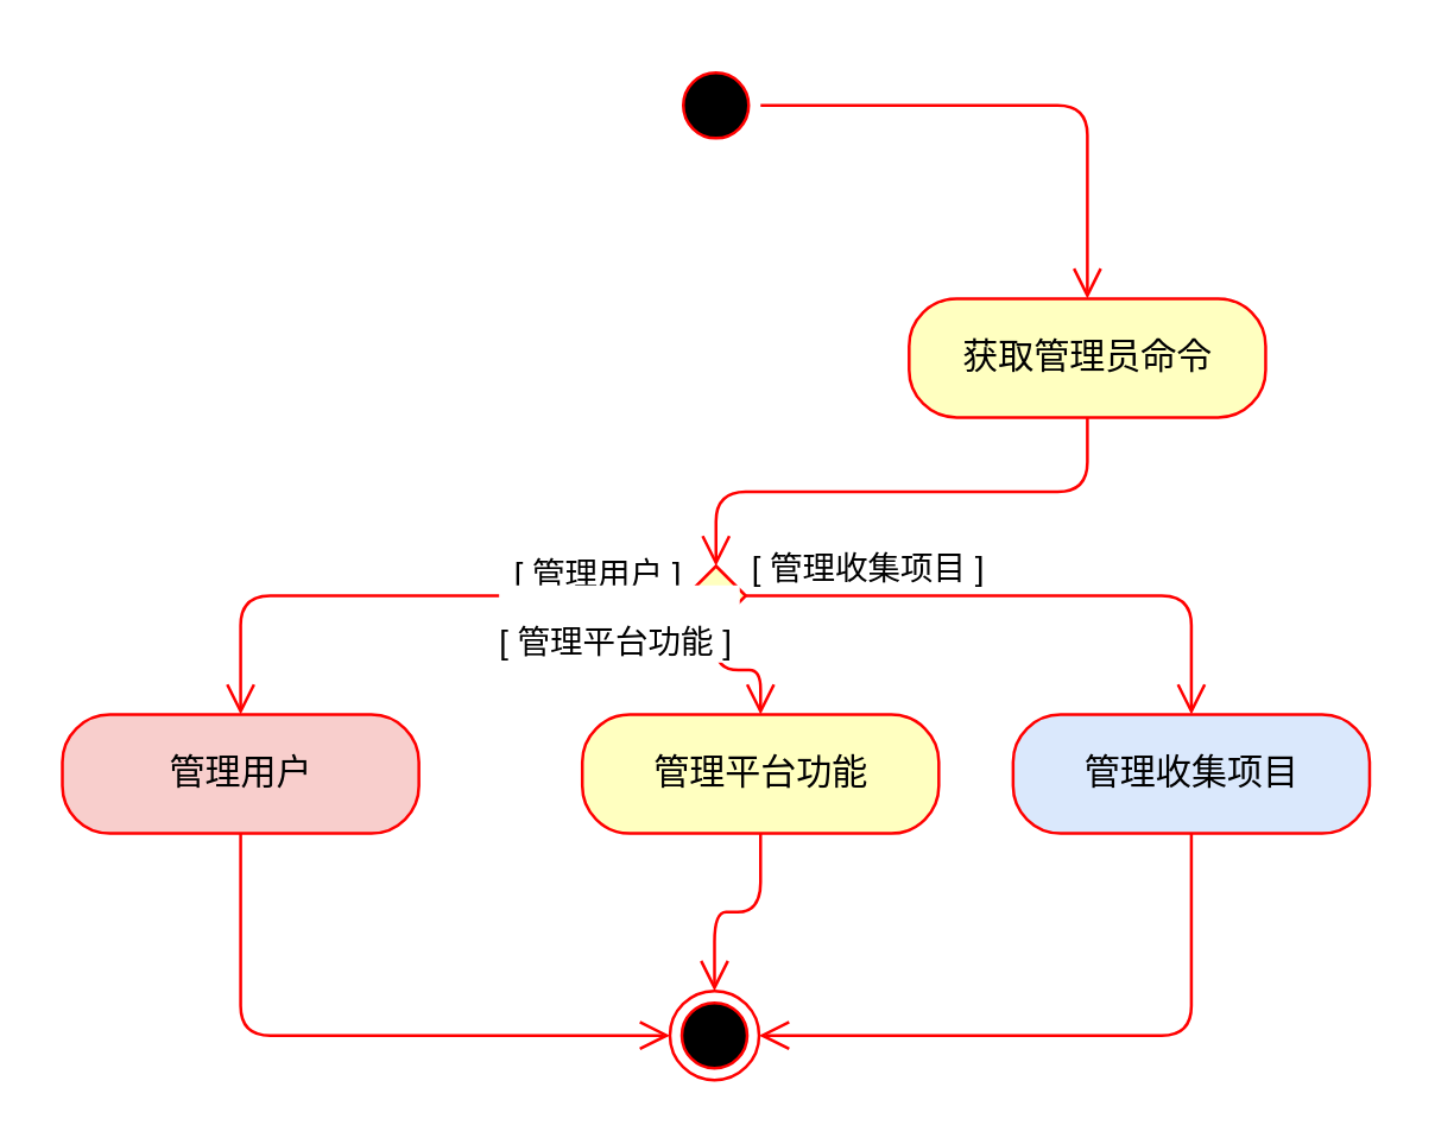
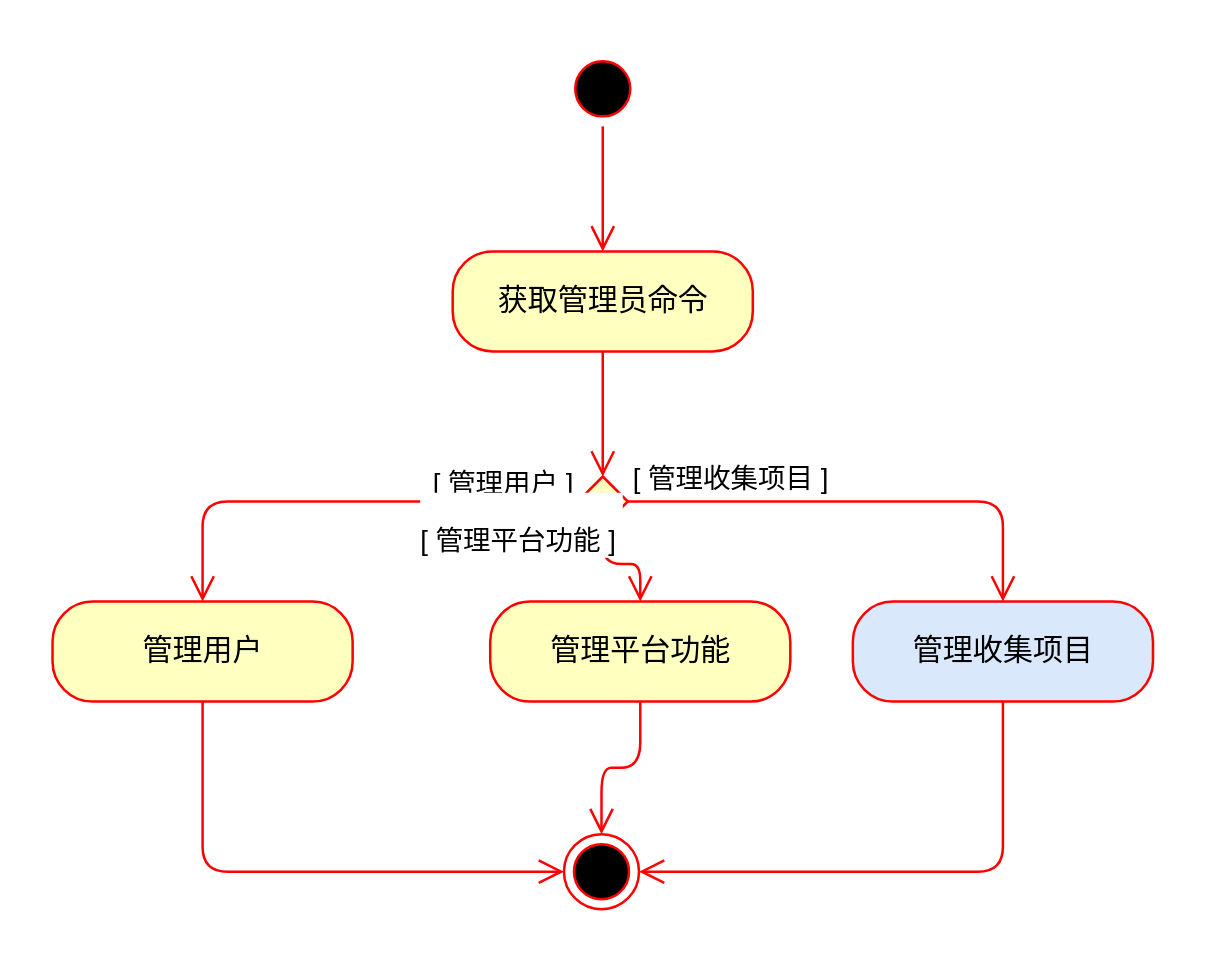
- <mxCell id="4" value="获取管理员命令" style="rounded=1;whiteSpace=wrap;html=1;arcSize=40;fontColor=#000000;fillColor=#ffffc0;strokeColor=#ff0000;" vertex="1" parent="1"><mxGeometry x="305.5" y="100" width="120" height="40" as="geometry" /></mxCell>
+ <mxCell id="4" value="获取管理员命令" style="rounded=1;whiteSpace=wrap;html=1;arcSize=40;fontColor=#000000;fillColor=#ffffc0;strokeColor=#ff0000;" vertex="1" parent="1"><mxGeometry x="180.5" y="100" width="120" height="40" as="geometry" /></mxCell>
- <mxCell id="9" value="管理用户" style="rounded=1;whiteSpace=wrap;html=1;arcSize=40;fontColor=#000000;fillColor=#f8cecc;strokeColor=#ff0000;" vertex="1" parent="1"><mxGeometry x="20.5" y="240" width="120" height="40" as="geometry" /></mxCell>
+ <mxCell id="9" value="管理用户" style="rounded=1;whiteSpace=wrap;html=1;arcSize=40;fontColor=#000000;fillColor=#ffffc0;strokeColor=#ff0000;" vertex="1" parent="1"><mxGeometry x="20.5" y="240" width="120" height="40" as="geometry" /></mxCell>
